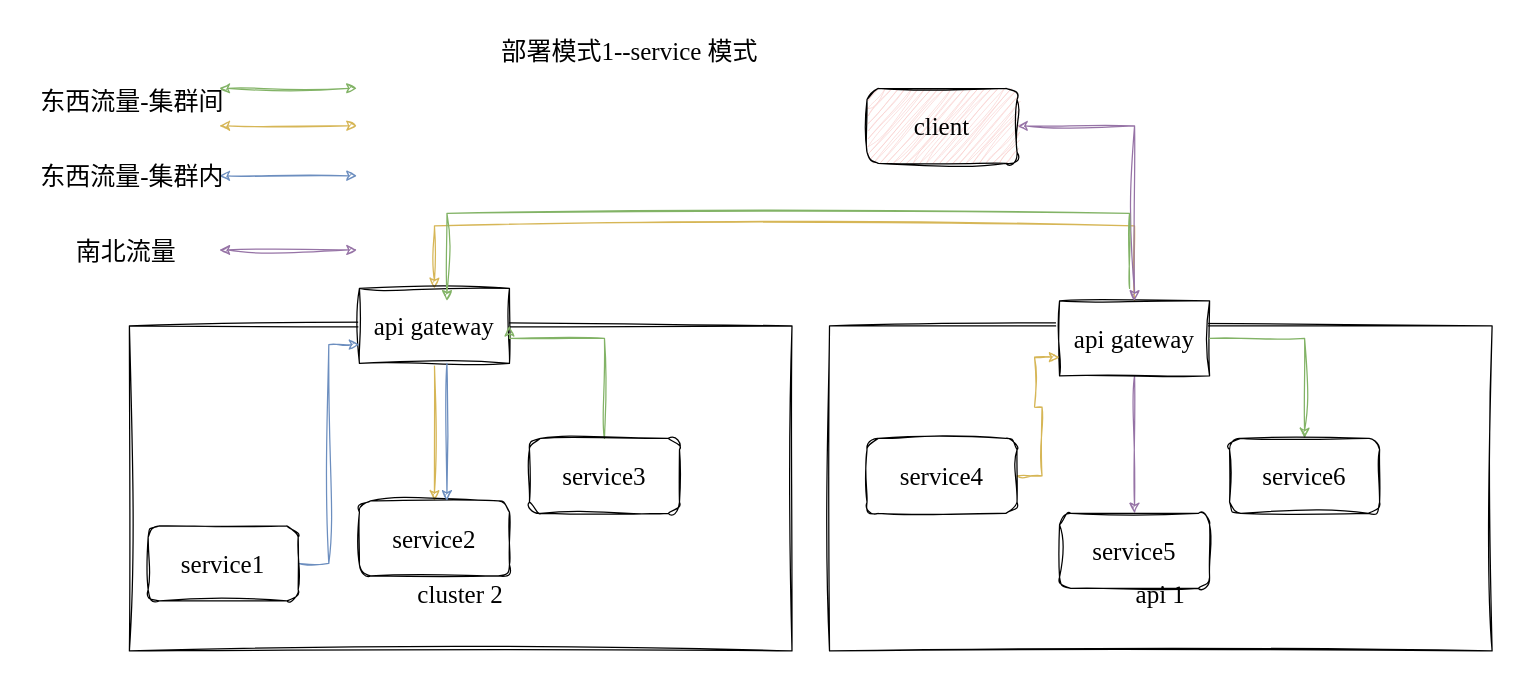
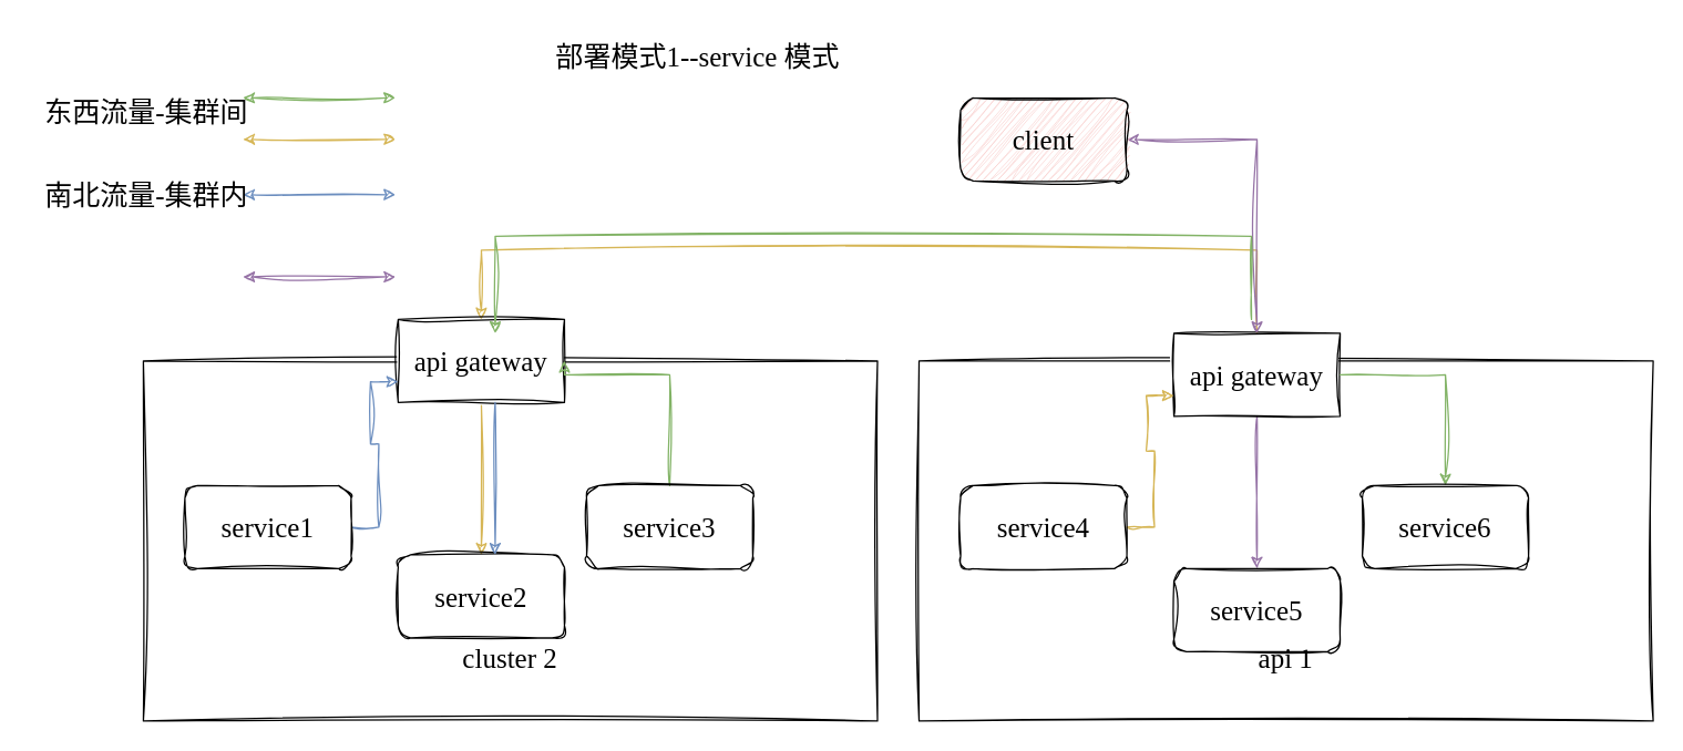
- <mxCell id="28" value="东西流量-集群内" style="text;html=1;align=center;verticalAlign=middle;resizable=0;points=[];autosize=1;strokeColor=none;fillColor=none;fontSize=20;fontFamily=Architects Daughter;" vertex="1" parent="1"><mxGeometry x="20" y="120" width="170" height="40" as="geometry" /></mxCell>
+ <mxCell id="28" value="南北流量-集群内" style="text;html=1;align=center;verticalAlign=middle;resizable=0;points=[];autosize=1;strokeColor=none;fillColor=none;fontSize=20;fontFamily=Architects Daughter;" vertex="1" parent="1"><mxGeometry x="20" y="120" width="170" height="40" as="geometry" /></mxCell>
- <mxCell id="30" value="南北流量" style="text;html=1;align=center;verticalAlign=middle;resizable=0;points=[];autosize=1;strokeColor=none;fillColor=none;fontSize=20;fontFamily=Architects Daughter;" vertex="1" parent="1"><mxGeometry x="50" y="180" width="100" height="40" as="geometry" /></mxCell>
- <mxCell id="17" value="service1" style="rounded=1;whiteSpace=wrap;html=1;sketch=1;hachureGap=4;jiggle=2;curveFitting=1;fontFamily=Architects Daughter;fontSource=https%3A%2F%2Ffonts.googleapis.com%2Fcss%3Ffamily%3DArchitects%2BDaughter;fontSize=20;" vertex="1" parent="1"><mxGeometry x="118" y="420" width="120" height="60" as="geometry" /></mxCell>
+ <mxCell id="17" value="service1" style="rounded=1;whiteSpace=wrap;html=1;sketch=1;hachureGap=4;jiggle=2;curveFitting=1;fontFamily=Architects Daughter;fontSource=https%3A%2F%2Ffonts.googleapis.com%2Fcss%3Ffamily%3DArchitects%2BDaughter;fontSize=20;" vertex="1" parent="1"><mxGeometry x="133" y="350" width="120" height="60" as="geometry" /></mxCell>
